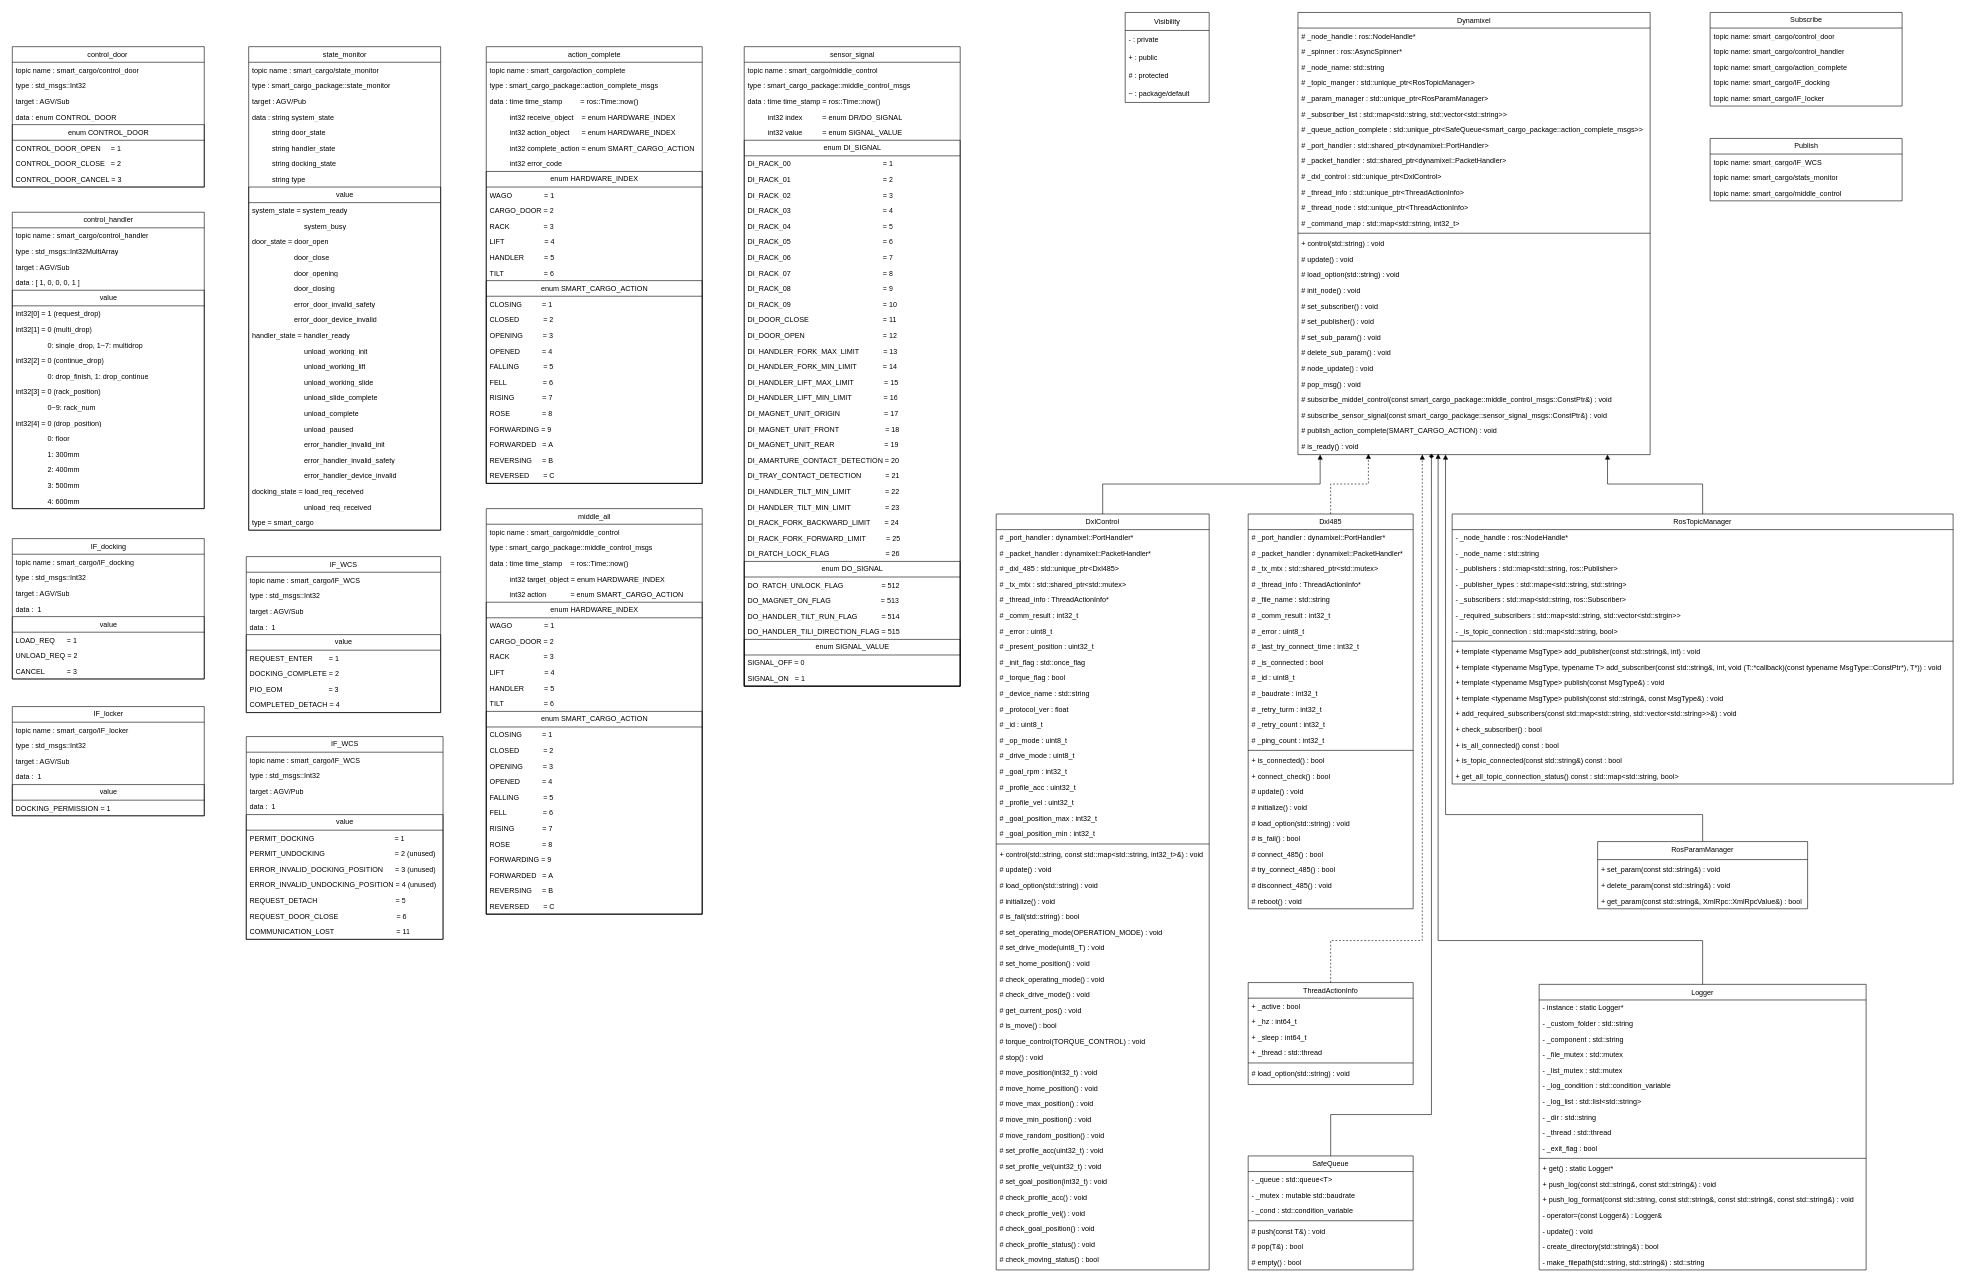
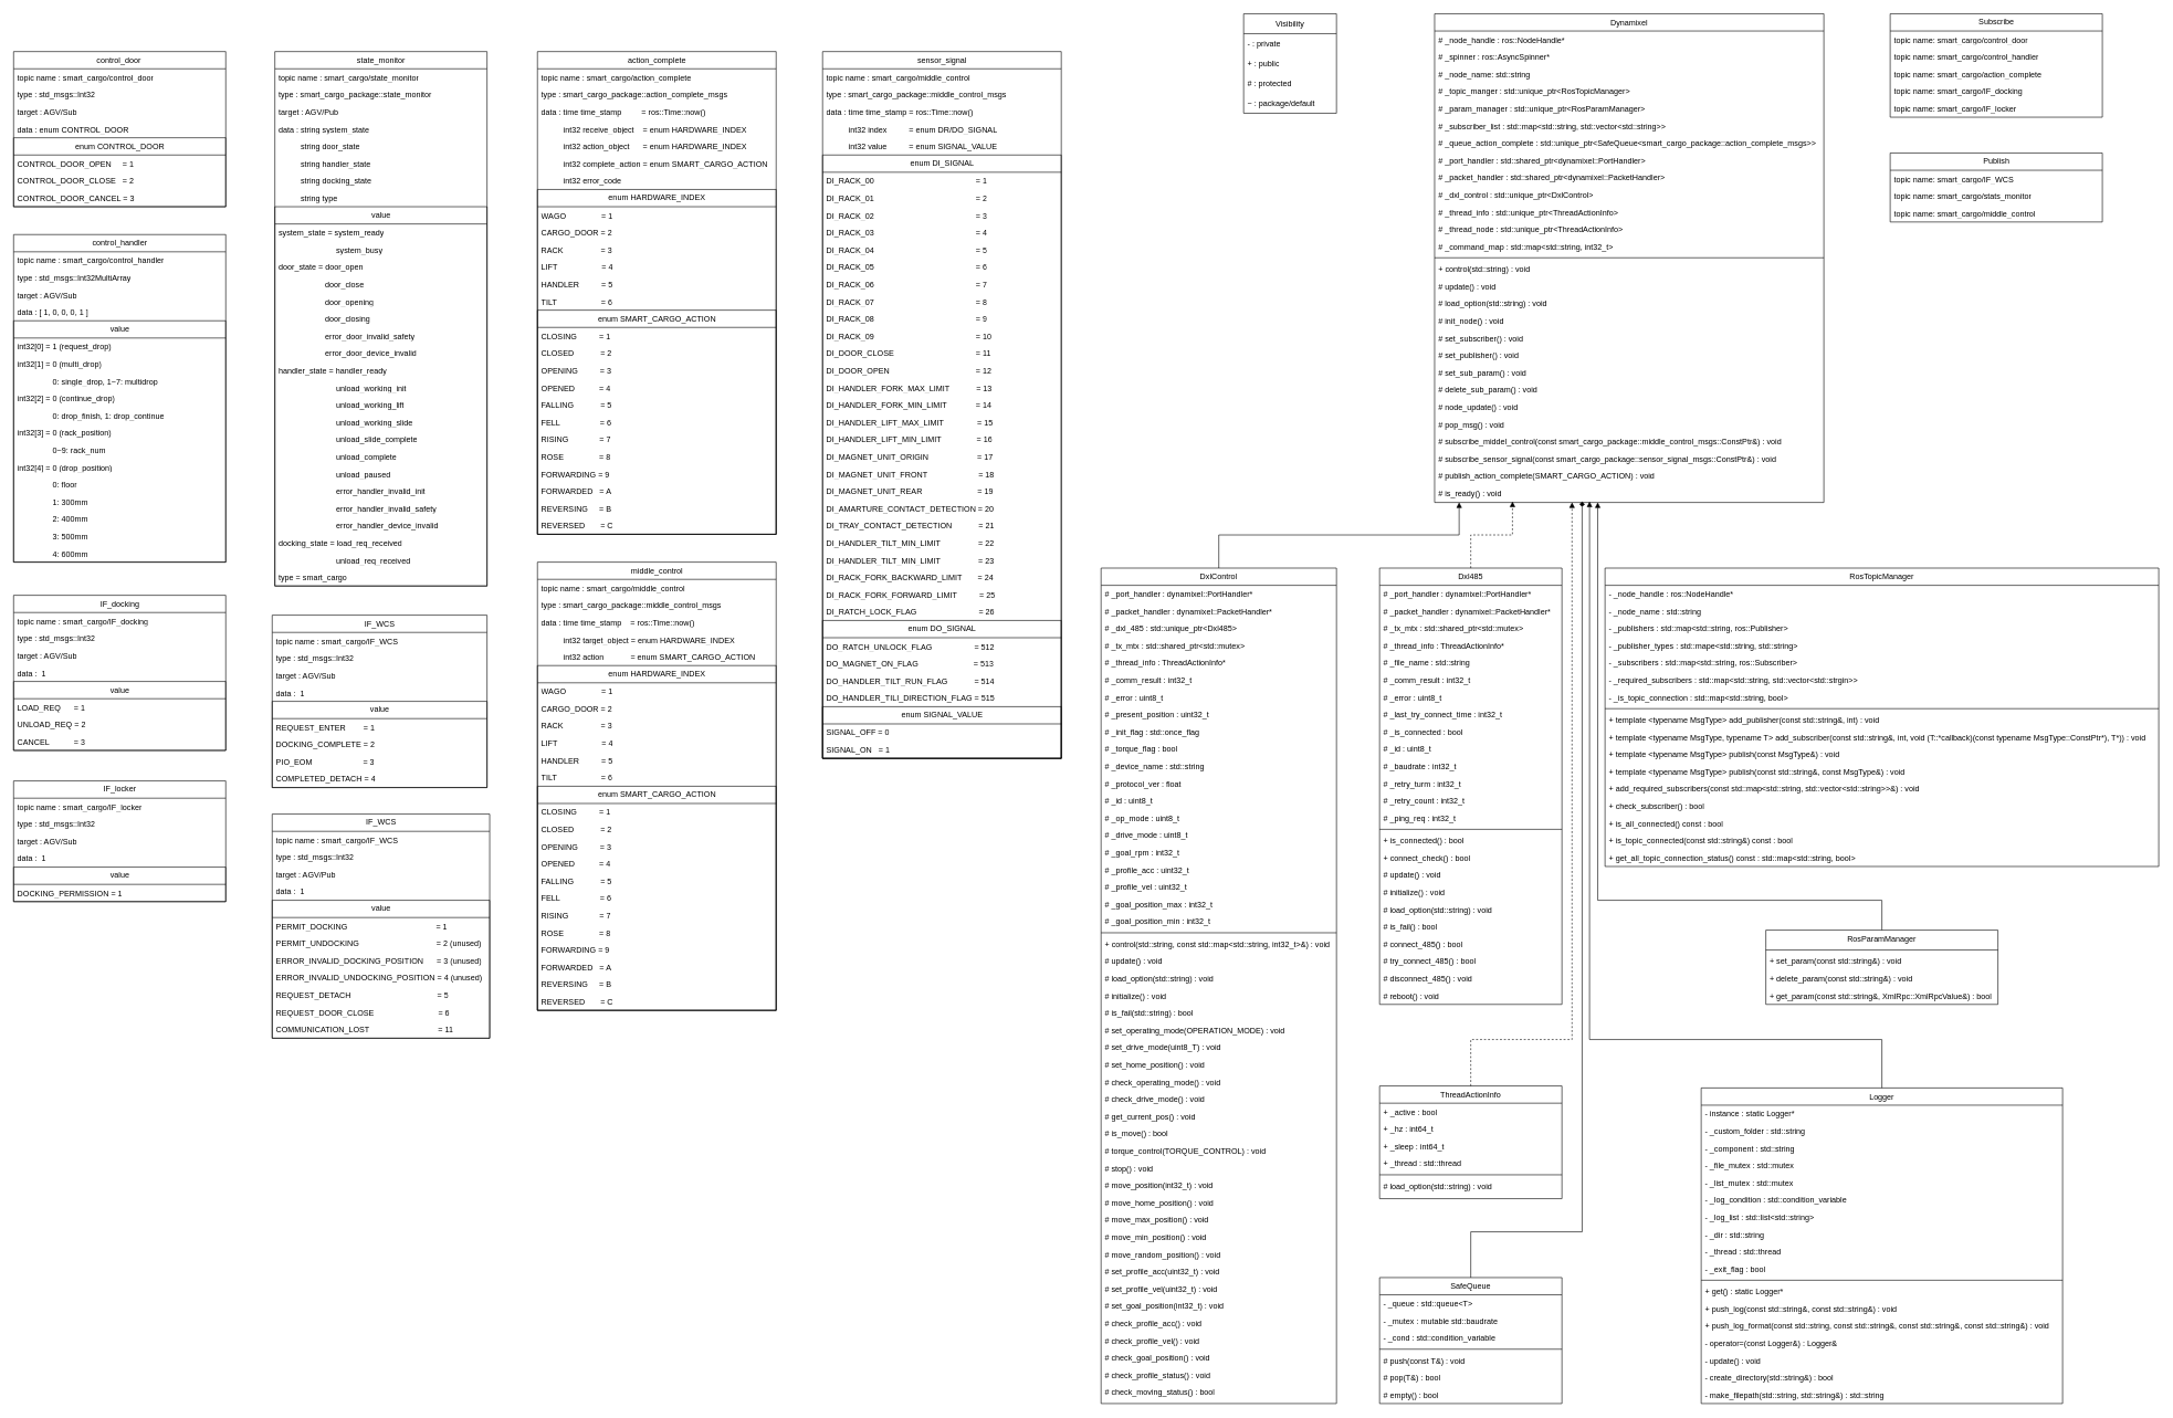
- <mxCell id="373" style="edgeStyle=orthogonalEdgeStyle;rounded=0;orthogonalLoop=1;jettySize=auto;html=1;exitX=0.5;exitY=0;exitDx=0;exitDy=0;entryX=0.879;entryY=1.029;entryDx=0;entryDy=0;entryPerimeter=0;endArrow=block;endFill=1;" edge="1" parent="1" source="345" target="30"><mxGeometry relative="1" as="geometry" /></mxCell>
- <mxCell id="73" value="middle_all" style="swimlane;fontStyle=0;childLayout=stackLayout;horizontal=1;startSize=26;fillColor=none;horizontalStack=0;resizeParent=1;resizeParentMax=0;resizeLast=0;collapsible=1;marginBottom=0;html=1;" parent="1" vertex="1"><mxGeometry x="810" y="847" width="360" height="676" as="geometry" /></mxCell>
+ <mxCell id="73" value="middle_control" style="swimlane;fontStyle=0;childLayout=stackLayout;horizontal=1;startSize=26;fillColor=none;horizontalStack=0;resizeParent=1;resizeParentMax=0;resizeLast=0;collapsible=1;marginBottom=0;html=1;" parent="1" vertex="1"><mxGeometry x="810" y="847" width="360" height="676" as="geometry" /></mxCell>
- <mxCell id="328" value="# _ping_count : int32_t" style="text;align=left;verticalAlign=top;spacingLeft=4;spacingRight=4;overflow=hidden;rotatable=0;points=[[0,0.5],[1,0.5]];portConstraint=eastwest;" vertex="1" parent="314"><mxGeometry y="364" width="275" height="26" as="geometry" /></mxCell>
+ <mxCell id="328" value="# _ping_req : int32_t" style="text;align=left;verticalAlign=top;spacingLeft=4;spacingRight=4;overflow=hidden;rotatable=0;points=[[0,0.5],[1,0.5]];portConstraint=eastwest;" vertex="1" parent="314"><mxGeometry y="364" width="275" height="26" as="geometry" /></mxCell>
